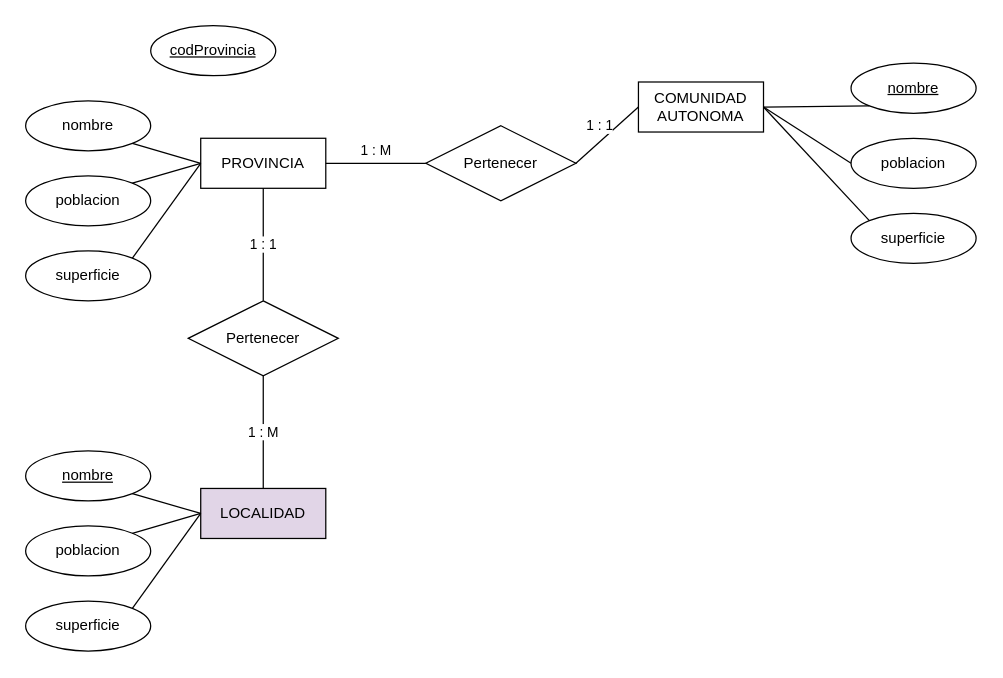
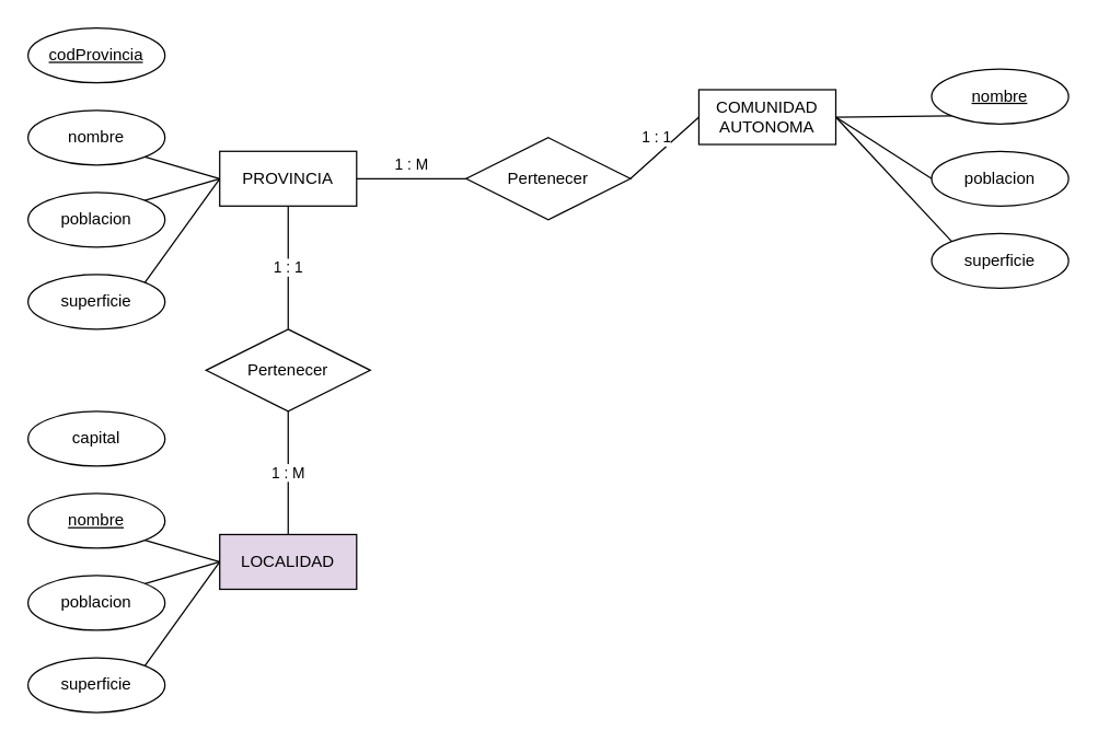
- <mxCell id="30" value="&lt;u&gt;codProvincia&lt;/u&gt;" style="ellipse;whiteSpace=wrap;html=1;align=center;" vertex="1" parent="1"><mxGeometry x="120" y="20" width="100" height="40" as="geometry" /></mxCell>
+ <mxCell id="30" value="&lt;u&gt;codProvincia&lt;/u&gt;" style="ellipse;whiteSpace=wrap;html=1;align=center;" vertex="1" parent="1"><mxGeometry x="20" y="20" width="100" height="40" as="geometry" /></mxCell>
+ <mxCell id="29" value="capital" style="ellipse;whiteSpace=wrap;html=1;align=center;" vertex="1" parent="1"><mxGeometry x="20" y="300" width="100" height="40" as="geometry" /></mxCell>
